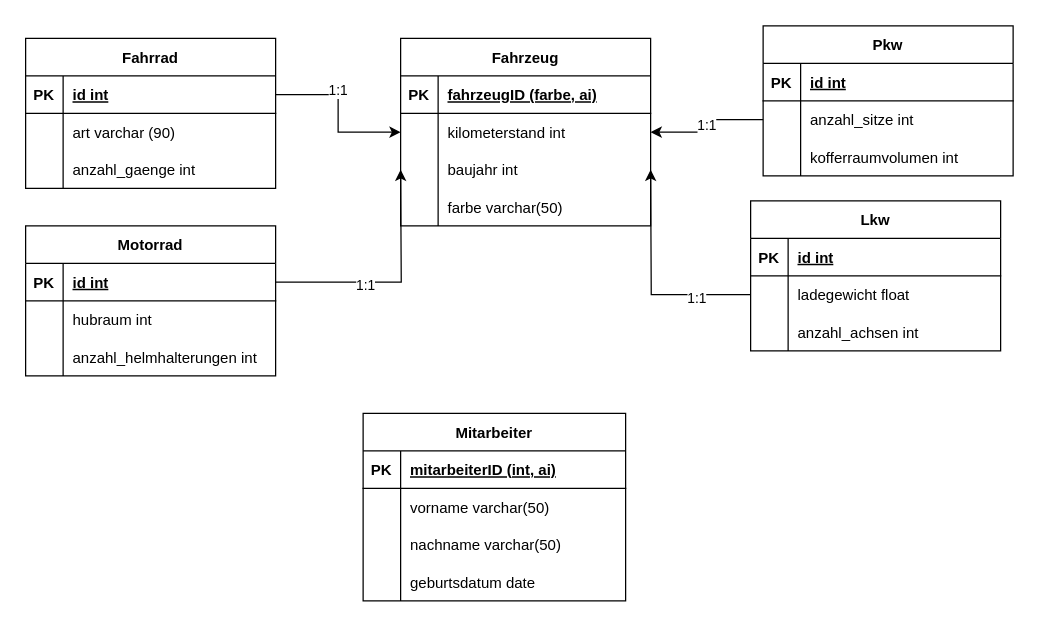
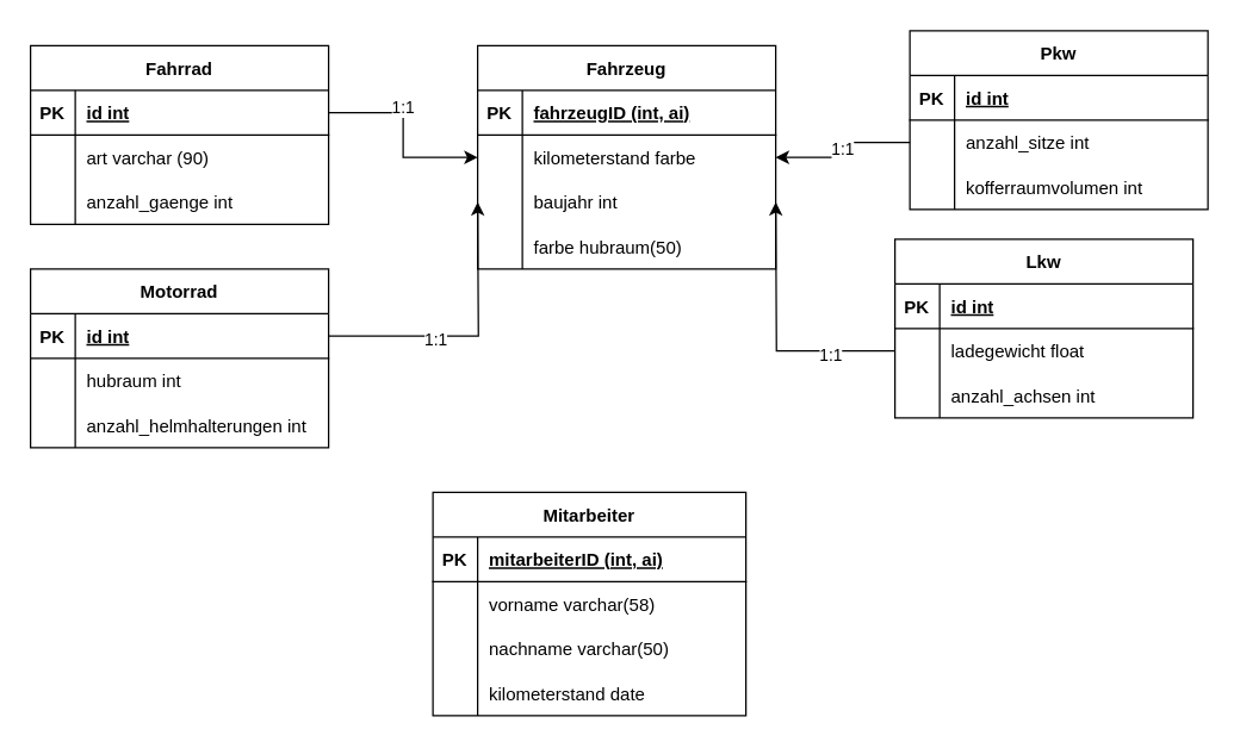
- <mxCell id="5" value="fahrzeugID (farbe, ai)" style="shape=partialRectangle;connectable=0;fillColor=none;top=0;left=0;bottom=0;right=0;align=left;spacingLeft=6;fontStyle=5;overflow=hidden;" parent="3" vertex="1"><mxGeometry x="30" width="170" height="30" as="geometry"><mxRectangle width="170" height="30" as="alternateBounds" /></mxGeometry></mxCell>
+ <mxCell id="5" value="fahrzeugID (int, ai)" style="shape=partialRectangle;connectable=0;fillColor=none;top=0;left=0;bottom=0;right=0;align=left;spacingLeft=6;fontStyle=5;overflow=hidden;" parent="3" vertex="1"><mxGeometry x="30" width="170" height="30" as="geometry"><mxRectangle width="170" height="30" as="alternateBounds" /></mxGeometry></mxCell>
- <mxCell id="8" value="kilometerstand int" style="shape=partialRectangle;connectable=0;fillColor=none;top=0;left=0;bottom=0;right=0;align=left;spacingLeft=6;overflow=hidden;" parent="6" vertex="1"><mxGeometry x="30" width="170" height="30" as="geometry"><mxRectangle width="170" height="30" as="alternateBounds" /></mxGeometry></mxCell>
+ <mxCell id="8" value="kilometerstand farbe" style="shape=partialRectangle;connectable=0;fillColor=none;top=0;left=0;bottom=0;right=0;align=left;spacingLeft=6;overflow=hidden;" parent="6" vertex="1"><mxGeometry x="30" width="170" height="30" as="geometry"><mxRectangle width="170" height="30" as="alternateBounds" /></mxGeometry></mxCell>
- <mxCell id="14" value="farbe varchar(50)" style="shape=partialRectangle;connectable=0;fillColor=none;top=0;left=0;bottom=0;right=0;align=left;spacingLeft=6;overflow=hidden;" parent="12" vertex="1"><mxGeometry x="30" width="170" height="30" as="geometry"><mxRectangle width="170" height="30" as="alternateBounds" /></mxGeometry></mxCell>
+ <mxCell id="14" value="farbe hubraum(50)" style="shape=partialRectangle;connectable=0;fillColor=none;top=0;left=0;bottom=0;right=0;align=left;spacingLeft=6;overflow=hidden;" parent="12" vertex="1"><mxGeometry x="30" width="170" height="30" as="geometry"><mxRectangle width="170" height="30" as="alternateBounds" /></mxGeometry></mxCell>
- <mxCell id="61" value="vorname varchar(50)" style="shape=partialRectangle;connectable=0;fillColor=none;top=0;left=0;bottom=0;right=0;align=left;spacingLeft=6;overflow=hidden;" parent="59" vertex="1"><mxGeometry x="30" width="180" height="30" as="geometry"><mxRectangle width="180" height="30" as="alternateBounds" /></mxGeometry></mxCell>
+ <mxCell id="61" value="vorname varchar(58)" style="shape=partialRectangle;connectable=0;fillColor=none;top=0;left=0;bottom=0;right=0;align=left;spacingLeft=6;overflow=hidden;" parent="59" vertex="1"><mxGeometry x="30" width="180" height="30" as="geometry"><mxRectangle width="180" height="30" as="alternateBounds" /></mxGeometry></mxCell>
- <mxCell id="67" value="geburtsdatum date" style="shape=partialRectangle;connectable=0;fillColor=none;top=0;left=0;bottom=0;right=0;align=left;spacingLeft=6;overflow=hidden;" parent="65" vertex="1"><mxGeometry x="30" width="180" height="30" as="geometry"><mxRectangle width="180" height="30" as="alternateBounds" /></mxGeometry></mxCell>
+ <mxCell id="67" value="kilometerstand date" style="shape=partialRectangle;connectable=0;fillColor=none;top=0;left=0;bottom=0;right=0;align=left;spacingLeft=6;overflow=hidden;" parent="65" vertex="1"><mxGeometry x="30" width="180" height="30" as="geometry"><mxRectangle width="180" height="30" as="alternateBounds" /></mxGeometry></mxCell>
